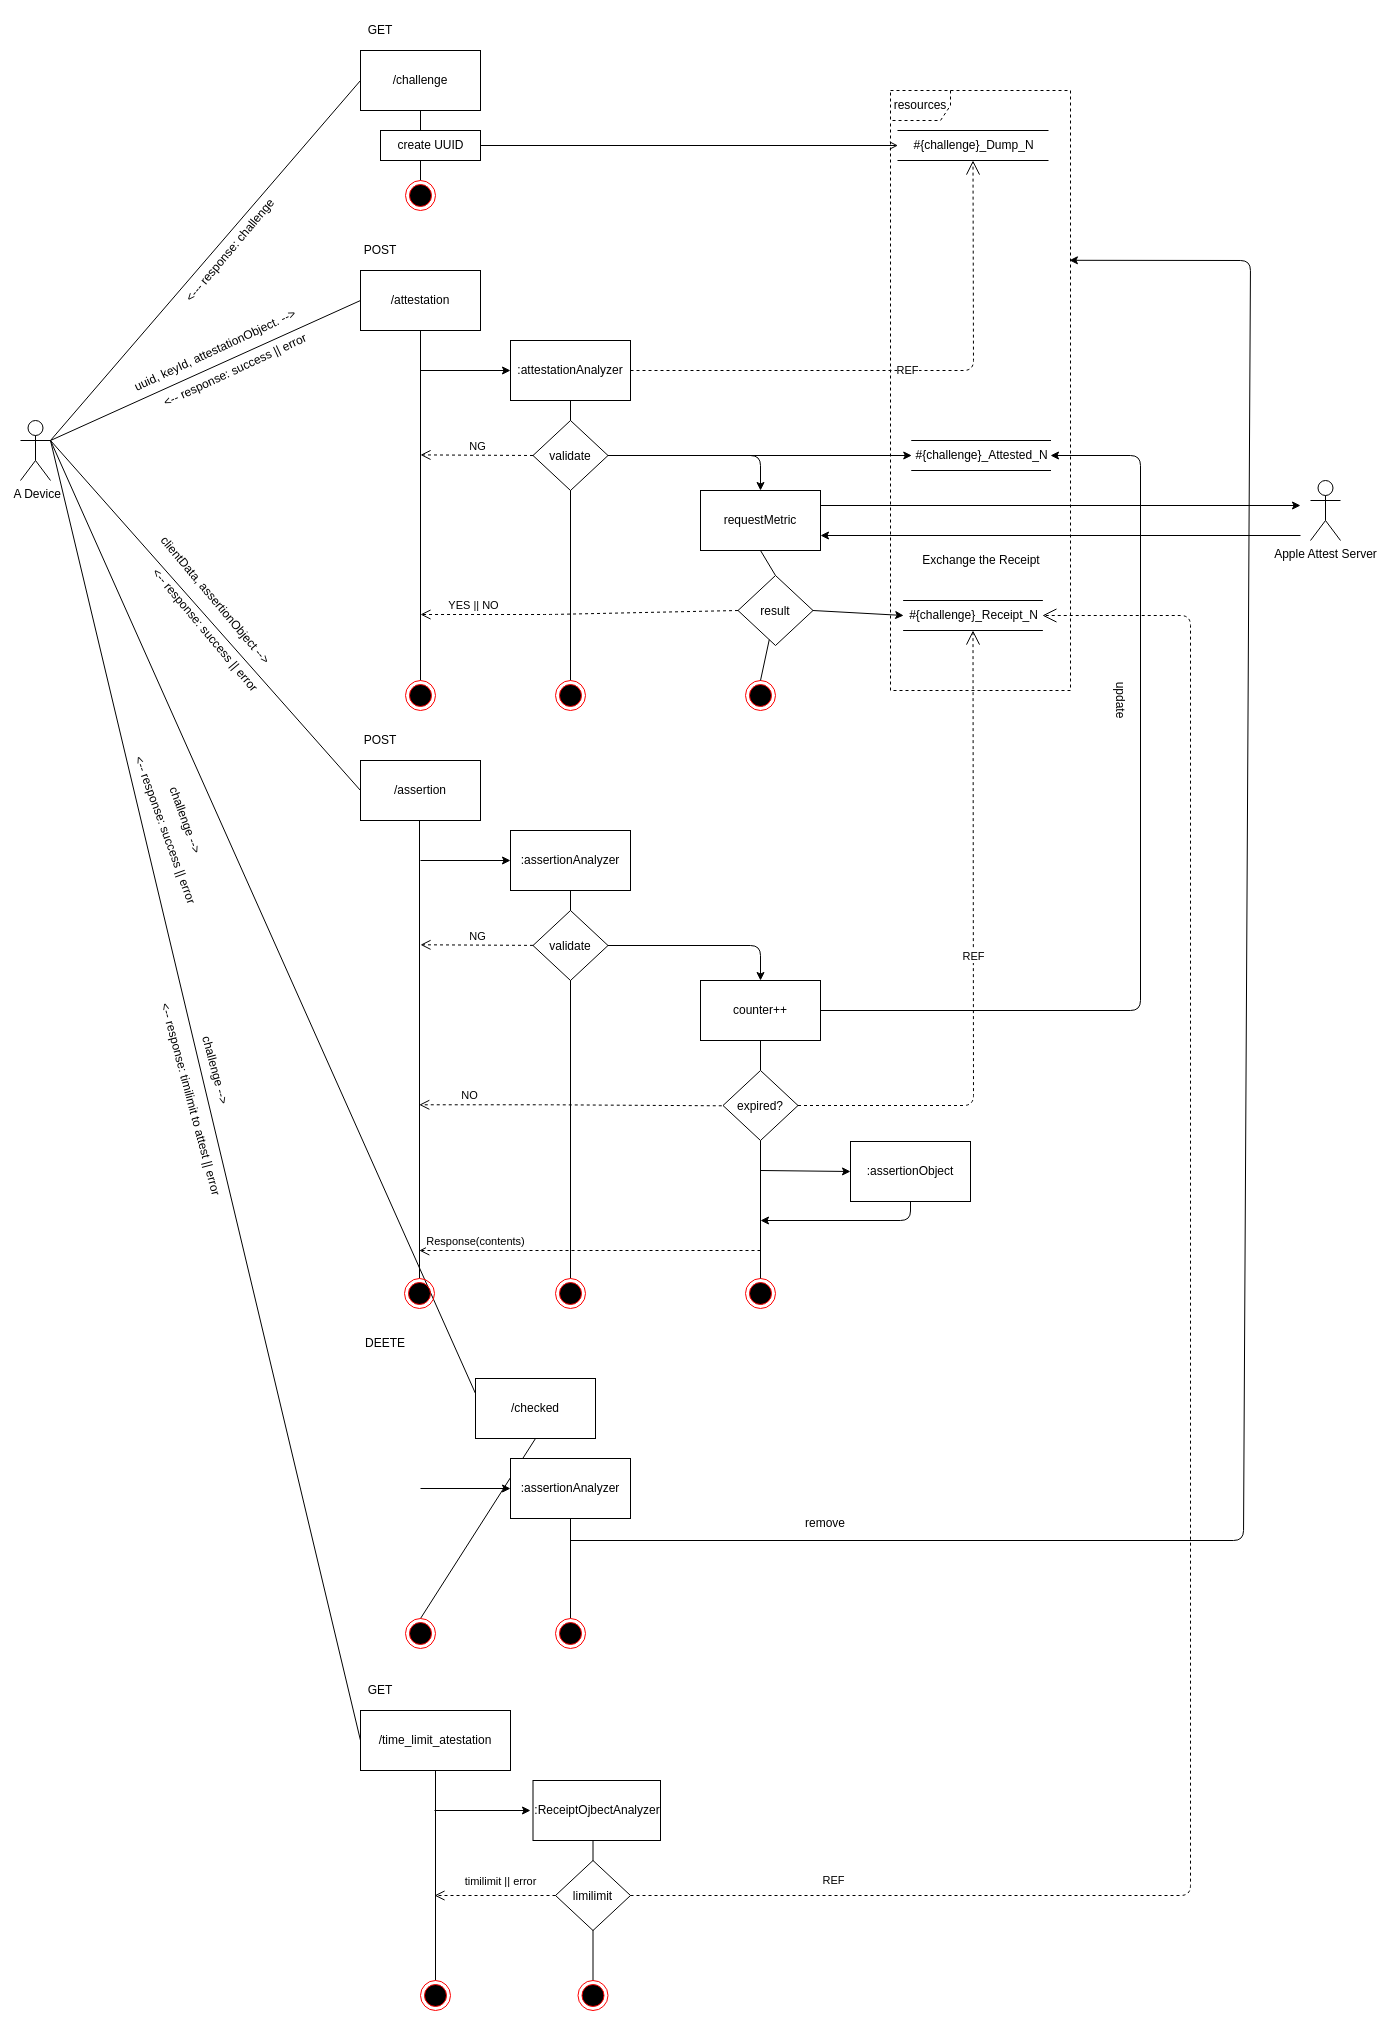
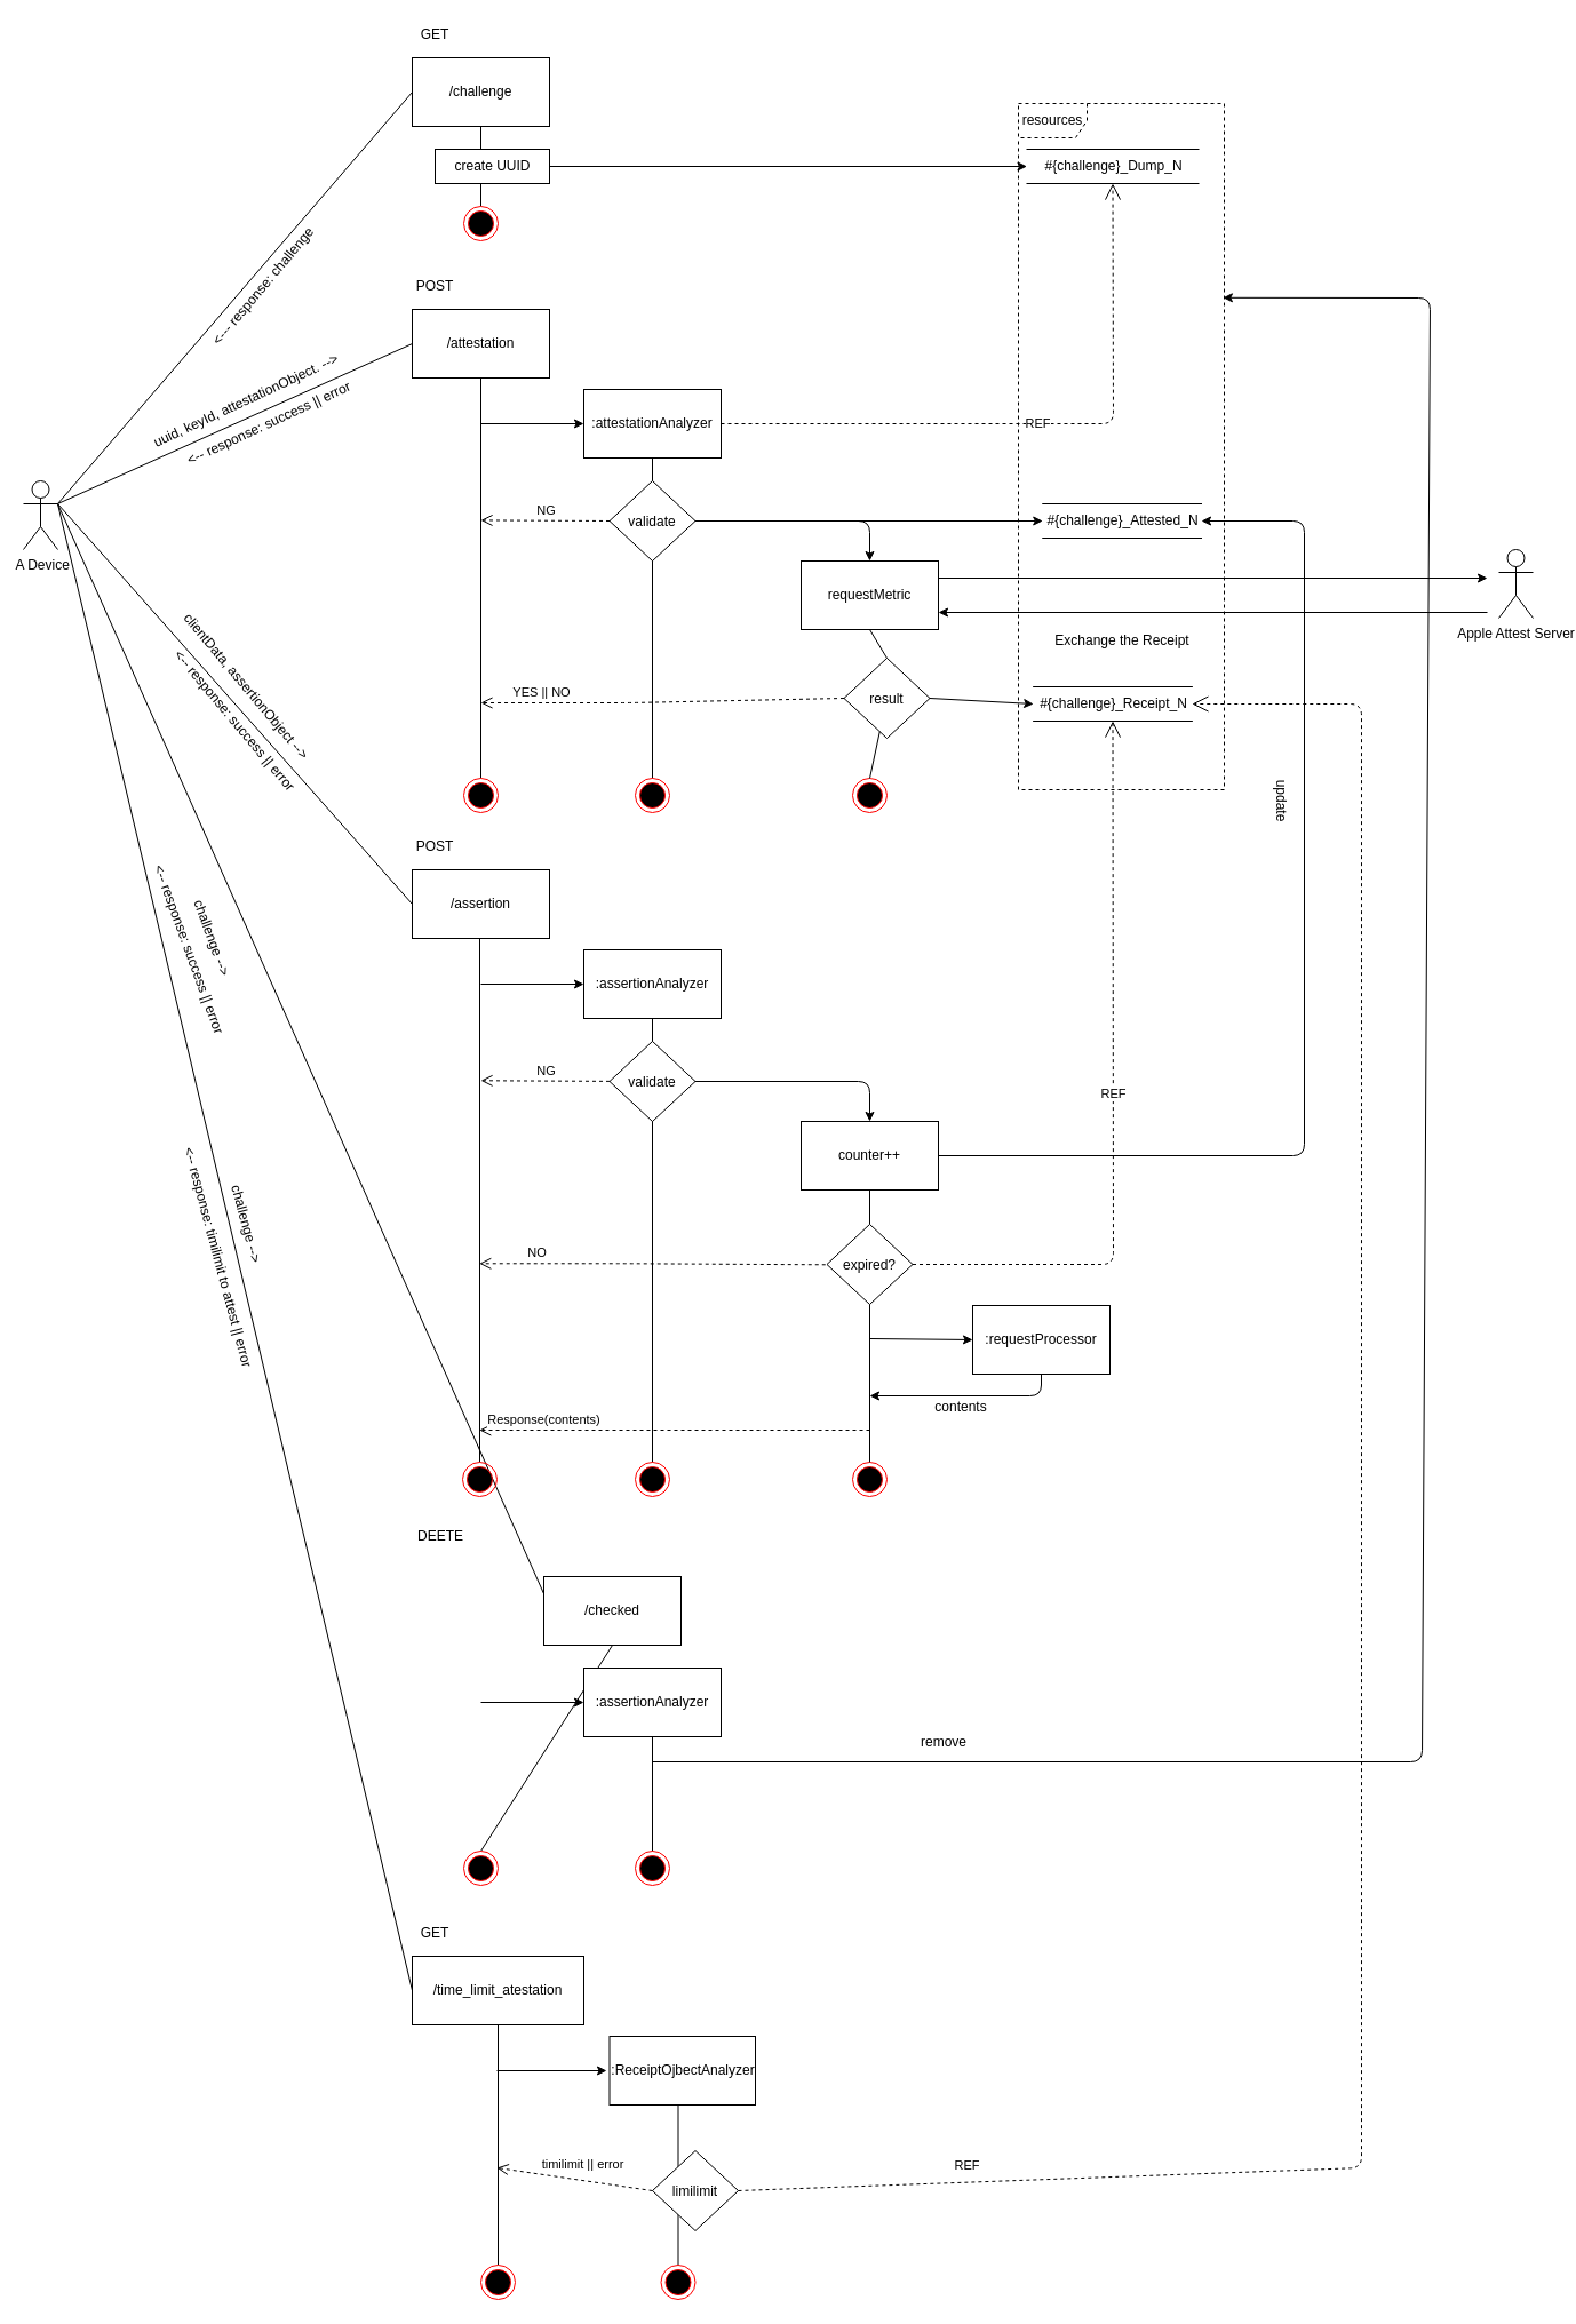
- <mxCell id="19" value="" style="endArrow=open;html=1;entryX=0;entryY=0.5;entryDx=0;entryDy=0;exitX=1;exitY=0.5;exitDx=0;exitDy=0;" parent="1" source="18" target="17" edge="1"><mxGeometry width="50" height="50" relative="1" as="geometry"><mxPoint x="470" y="160" as="sourcePoint" /><mxPoint x="520" y="110" as="targetPoint" /></mxGeometry></mxCell>
+ <mxCell id="19" value="" style="endArrow=classic;html=1;entryX=0;entryY=0.5;entryDx=0;entryDy=0;exitX=1;exitY=0.5;exitDx=0;exitDy=0;" parent="1" source="18" target="17" edge="1"><mxGeometry width="50" height="50" relative="1" as="geometry"><mxPoint x="470" y="160" as="sourcePoint" /><mxPoint x="520" y="110" as="targetPoint" /></mxGeometry></mxCell>
- <mxCell id="79" value=":assertionObject" style="rounded=0;whiteSpace=wrap;html=1;" parent="1" vertex="1"><mxGeometry x="850" y="1141" width="120" height="60" as="geometry" /></mxCell>
+ <mxCell id="79" value=":requestProcessor" style="rounded=0;whiteSpace=wrap;html=1;" parent="1" vertex="1"><mxGeometry x="850" y="1141" width="120" height="60" as="geometry" /></mxCell>
+ <mxCell id="82" value="contents" style="text;html=1;strokeColor=none;fillColor=none;align=center;verticalAlign=middle;whiteSpace=wrap;rounded=0;" parent="1" vertex="1"><mxGeometry x="820" y="1220" width="40" height="20" as="geometry" /></mxCell>
- <mxCell id="90" value="limilimit" style="rhombus;" parent="1" vertex="1"><mxGeometry x="555" y="1860" width="75" height="70" as="geometry" /></mxCell>
+ <mxCell id="90" value="limilimit" style="rhombus;" parent="1" vertex="1"><mxGeometry x="570" y="1880" width="75" height="70" as="geometry" /></mxCell>
